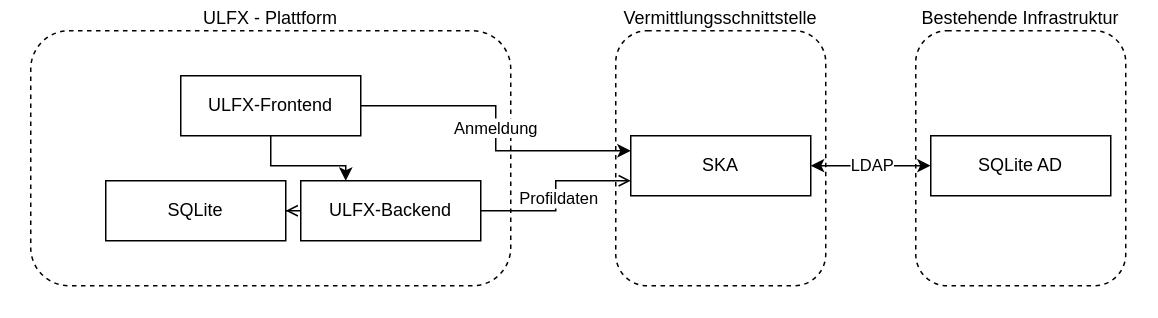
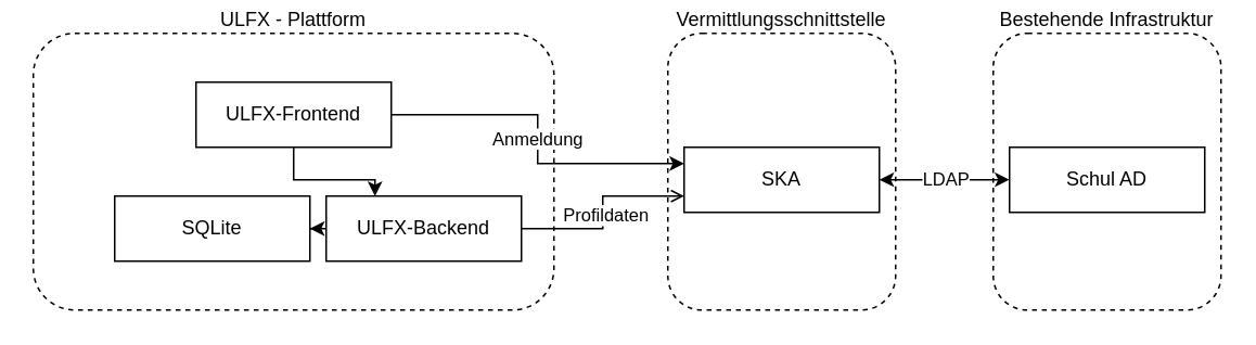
- <mxCell id="16" value="SQLite AD" style="rounded=0;whiteSpace=wrap;html=1;" parent="1" vertex="1"><mxGeometry x="620" y="90" width="120" height="40" as="geometry" /></mxCell>
+ <mxCell id="16" value="Schul AD" style="rounded=0;whiteSpace=wrap;html=1;" parent="1" vertex="1"><mxGeometry x="620" y="90" width="120" height="40" as="geometry" /></mxCell>
- <mxCell id="9" style="edgeStyle=orthogonalEdgeStyle;rounded=0;orthogonalLoop=1;jettySize=auto;html=1;entryX=1;entryY=0.5;entryDx=0;entryDy=0;endArrow=open;" edge="1" parent="1" source="12" target="17"><mxGeometry relative="1" as="geometry" /></mxCell>
+ <mxCell id="9" style="edgeStyle=orthogonalEdgeStyle;rounded=0;orthogonalLoop=1;jettySize=auto;html=1;entryX=1;entryY=0.5;entryDx=0;entryDy=0;" edge="1" parent="1" source="12" target="17"><mxGeometry relative="1" as="geometry" /></mxCell>
